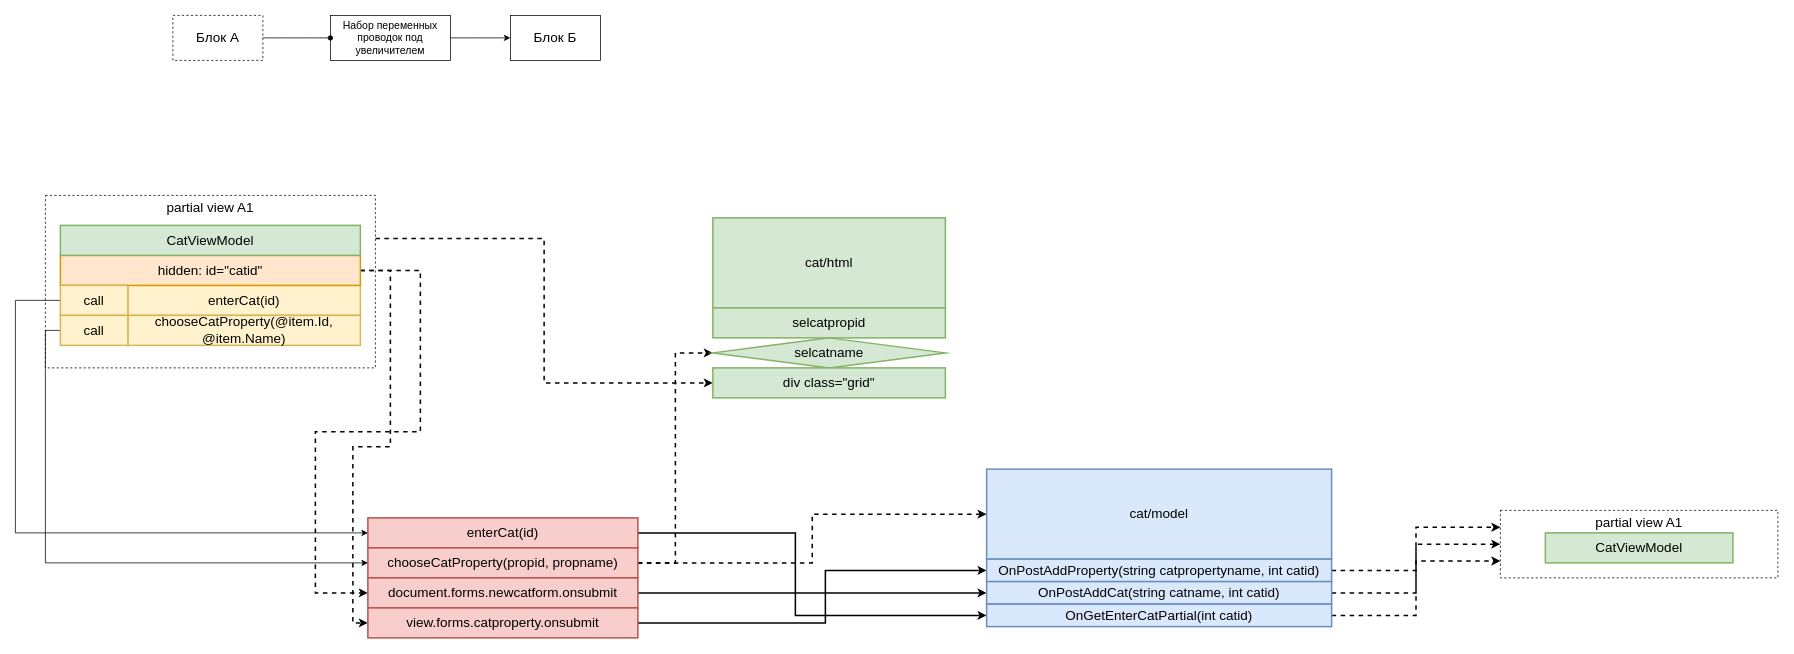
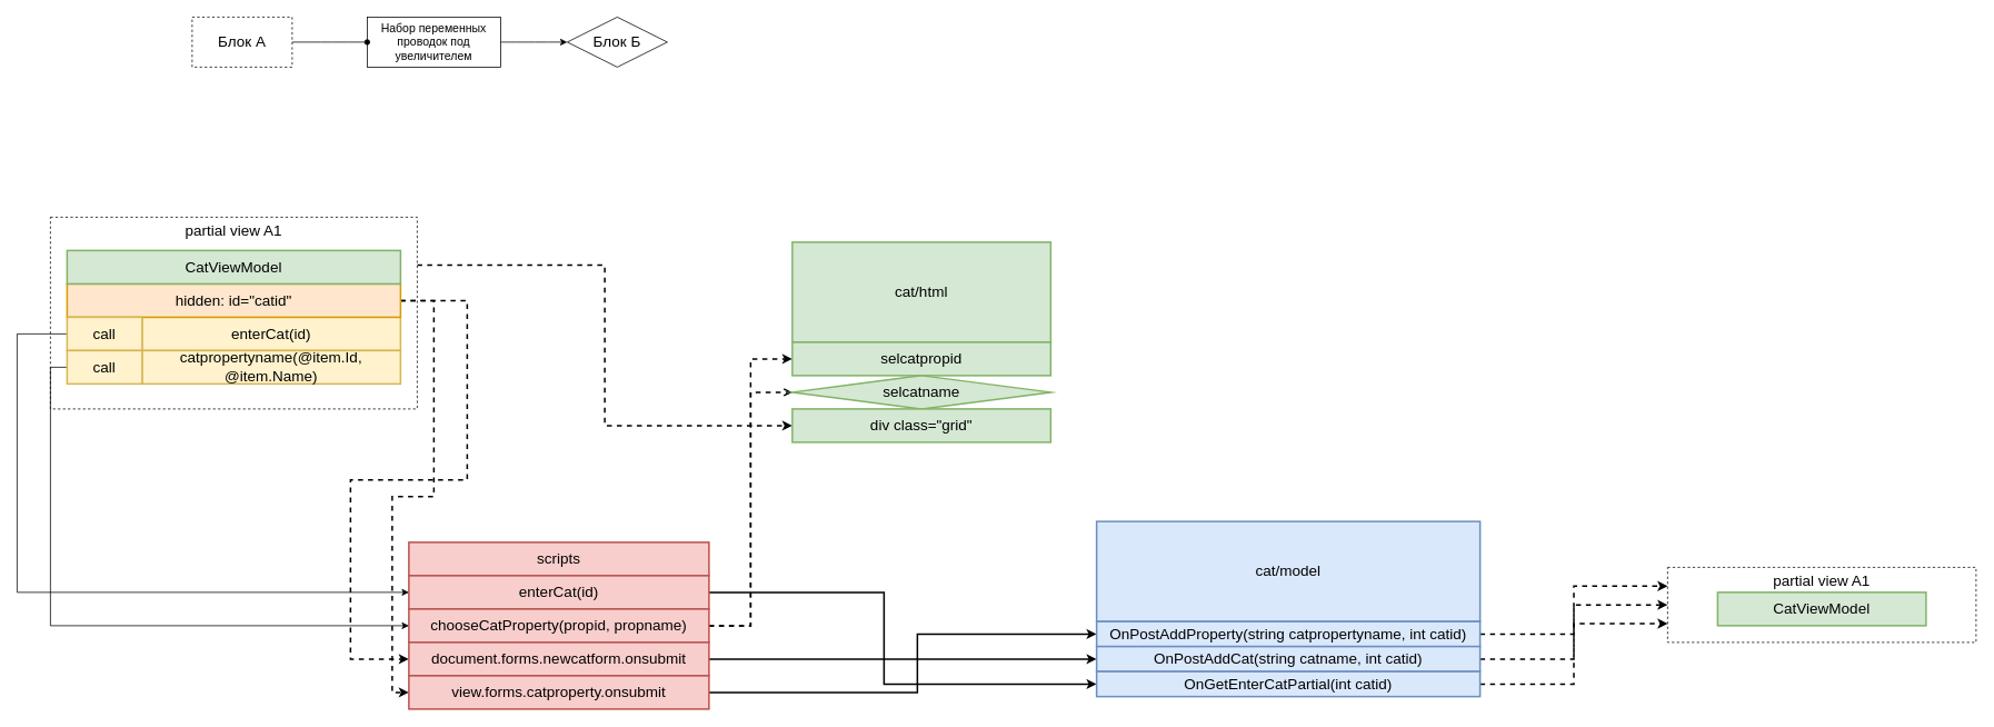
- <mxCell id="39" value="Блок Б" style="rounded=0;whiteSpace=wrap;html=1;fontSize=18;" vertex="1" parent="1"><mxGeometry x="680" y="20" width="120" height="60" as="geometry" /></mxCell>
+ <mxCell id="39" value="Блок Б" style="rhombus;whiteSpace=wrap;html=1;fontSize=18;" vertex="1" parent="1"><mxGeometry x="680" y="20" width="120" height="60" as="geometry" /></mxCell>
- <mxCell id="10" value="chooseCatProperty(@item.Id, @item.Name)" style="rounded=0;whiteSpace=wrap;html=1;fillColor=#fff2cc;strokeColor=#d6b656;fontSize=18;strokeWidth=2;" parent="1" vertex="1"><mxGeometry x="170" y="420" width="310" height="40" as="geometry" /></mxCell>
+ <mxCell id="10" value="catpropertyname(@item.Id, @item.Name)" style="rounded=0;whiteSpace=wrap;html=1;fillColor=#fff2cc;strokeColor=#d6b656;fontSize=18;strokeWidth=2;" parent="1" vertex="1"><mxGeometry x="170" y="420" width="310" height="40" as="geometry" /></mxCell>
- <mxCell id="16" style="edgeStyle=orthogonalEdgeStyle;rounded=0;orthogonalLoop=1;jettySize=auto;html=1;exitX=1;exitY=0.5;exitDx=0;exitDy=0;entryX=0;entryY=0.5;entryDx=0;entryDy=0;dashed=1;strokeWidth=2;fontSize=18;" parent="1" source="17" target="29" edge="1"><mxGeometry relative="1" as="geometry" /></mxCell>
+ <mxCell id="16" style="edgeStyle=orthogonalEdgeStyle;rounded=0;orthogonalLoop=1;jettySize=auto;html=1;exitX=1;exitY=0.5;exitDx=0;exitDy=0;entryX=0;entryY=0.5;entryDx=0;entryDy=0;dashed=1;strokeWidth=2;fontSize=18;endArrow=open;" parent="1" source="17" target="29" edge="1"><mxGeometry relative="1" as="geometry" /></mxCell>
+ <mxCell id="12" value="scripts" style="rounded=0;whiteSpace=wrap;html=1;fillColor=#f8cecc;strokeColor=#b85450;fontSize=18;strokeWidth=2;" parent="1" vertex="1"><mxGeometry x="490" y="650" width="360" height="40" as="geometry" /></mxCell>
- <mxCell id="15" style="edgeStyle=orthogonalEdgeStyle;rounded=0;orthogonalLoop=1;jettySize=auto;html=1;exitX=1;exitY=0.5;exitDx=0;exitDy=0;dashed=1;strokeWidth=2;fontSize=18;" parent="1" source="17" target="5" edge="1"><mxGeometry relative="1" as="geometry" /></mxCell>
+ <mxCell id="15" style="edgeStyle=orthogonalEdgeStyle;rounded=0;orthogonalLoop=1;jettySize=auto;html=1;exitX=1;exitY=0.5;exitDx=0;exitDy=0;entryX=0;entryY=0.5;entryDx=0;entryDy=0;dashed=1;strokeWidth=2;fontSize=18;" parent="1" source="17" target="28" edge="1"><mxGeometry relative="1" as="geometry" /></mxCell>
